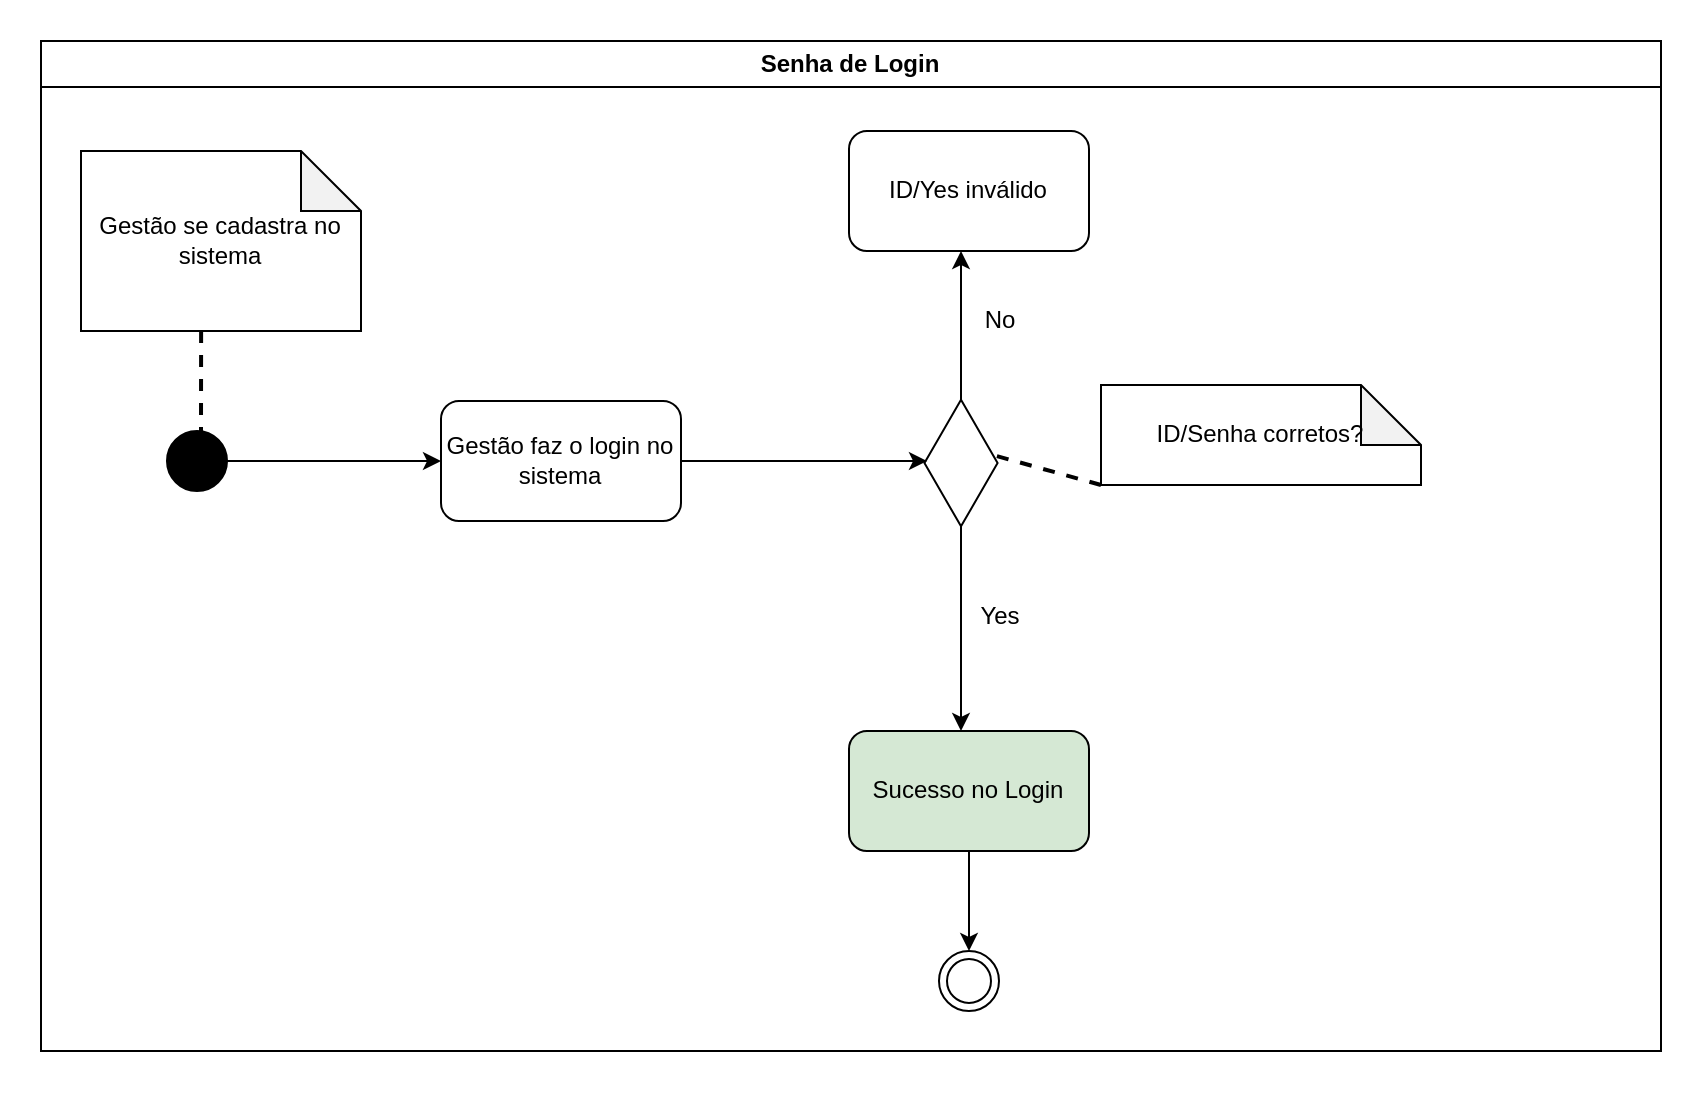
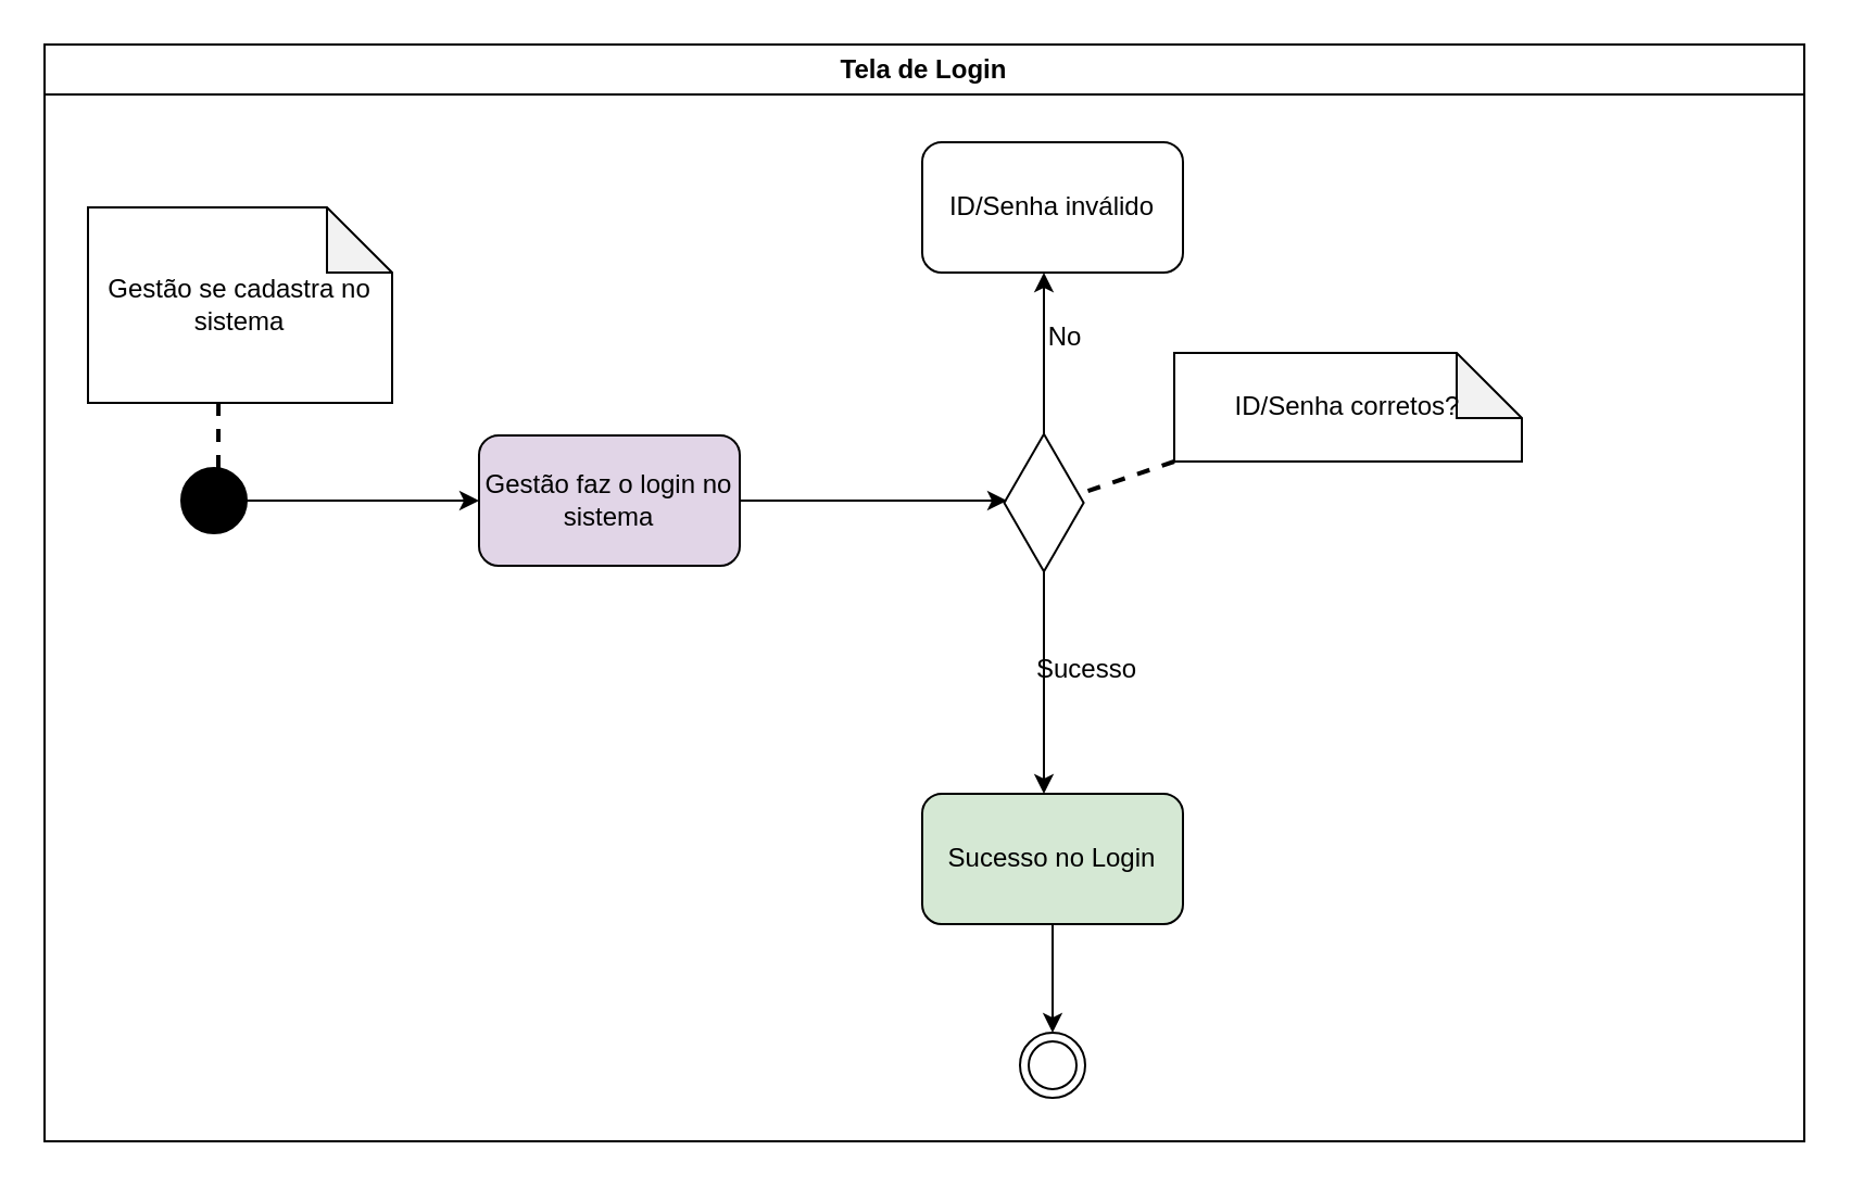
- <mxCell id="10" value="Senha de Login" style="swimlane;whiteSpace=wrap;html=1;" parent="1" vertex="1"><mxGeometry x="20" y="20" width="810" height="505" as="geometry" /></mxCell>
+ <mxCell id="10" value="Tela de Login" style="swimlane;whiteSpace=wrap;html=1;" parent="1" vertex="1"><mxGeometry x="20" y="20" width="810" height="505" as="geometry" /></mxCell>
- <mxCell id="7" value="ID/Yes inválido" style="rounded=1;whiteSpace=wrap;html=1;" parent="1" vertex="1"><mxGeometry x="424" y="65" width="120" height="60" as="geometry" /></mxCell>
+ <mxCell id="7" value="ID/Senha inválido" style="rounded=1;whiteSpace=wrap;html=1;" parent="1" vertex="1"><mxGeometry x="424" y="65" width="120" height="60" as="geometry" /></mxCell>
- <mxCell id="2" value="Gestão se cadastra no sistema" style="shape=note;whiteSpace=wrap;html=1;backgroundOutline=1;darkOpacity=0.05;" parent="1" vertex="1"><mxGeometry x="40" y="75" width="140" height="90" as="geometry" /></mxCell>
+ <mxCell id="2" value="Gestão se cadastra no sistema" style="shape=note;whiteSpace=wrap;html=1;backgroundOutline=1;darkOpacity=0.05;" parent="1" vertex="1"><mxGeometry x="40" y="95" width="140" height="90" as="geometry" /></mxCell>
- <mxCell id="5" value="No" style="text;html=1;align=center;verticalAlign=middle;whiteSpace=wrap;rounded=0;" parent="1" vertex="1"><mxGeometry x="470" y="145" width="60" height="30" as="geometry" /></mxCell>
+ <mxCell id="5" value="No" style="text;html=1;align=center;verticalAlign=middle;whiteSpace=wrap;rounded=0;" parent="1" vertex="1"><mxGeometry x="460" y="140" width="60" height="30" as="geometry" /></mxCell>
- <mxCell id="11" value="ID/Senha corretos?" style="shape=note;whiteSpace=wrap;html=1;backgroundOutline=1;darkOpacity=0.05;fontSize=12;" parent="10" vertex="1"><mxGeometry x="530" y="172" width="160" height="50" as="geometry" /></mxCell>
+ <mxCell id="11" value="ID/Senha corretos?" style="shape=note;whiteSpace=wrap;html=1;backgroundOutline=1;darkOpacity=0.05;fontSize=12;" parent="10" vertex="1"><mxGeometry x="520" y="142" width="160" height="50" as="geometry" /></mxCell>
- <mxCell id="13" value="Gestão faz o login no sistema" style="rounded=1;whiteSpace=wrap;html=1;" parent="10" vertex="1"><mxGeometry x="200" y="180" width="120" height="60" as="geometry" /></mxCell>
+ <mxCell id="13" value="Gestão faz o login no sistema" style="rounded=1;whiteSpace=wrap;html=1;fillColor=#e1d5e7;" parent="10" vertex="1"><mxGeometry x="200" y="180" width="120" height="60" as="geometry" /></mxCell>
- <mxCell id="6" value="Yes" style="text;html=1;align=center;verticalAlign=middle;whiteSpace=wrap;rounded=0;" parent="1" vertex="1"><mxGeometry x="470" y="292.5" width="60" height="30" as="geometry" /></mxCell>
+ <mxCell id="6" value="Sucesso" style="text;html=1;align=center;verticalAlign=middle;whiteSpace=wrap;rounded=0;" parent="1" vertex="1"><mxGeometry x="470" y="292.5" width="60" height="30" as="geometry" /></mxCell>
